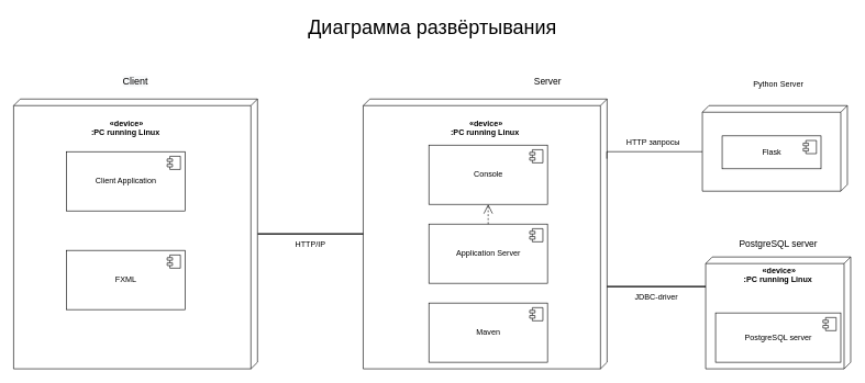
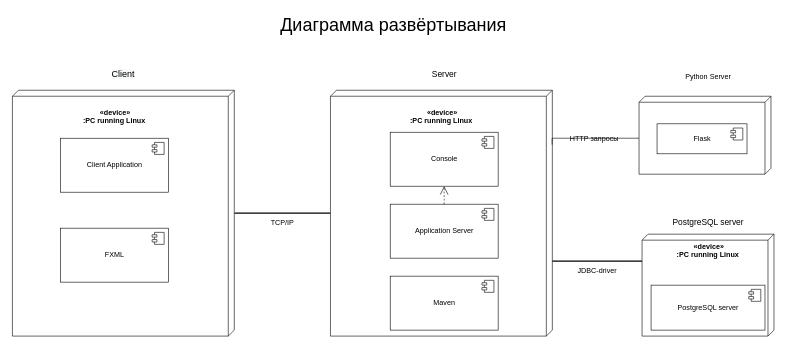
- <mxCell id="24" value="&lt;span style=&quot;font-size: 14px;&quot;&gt;Server&lt;/span&gt;" style="text;html=1;align=center;verticalAlign=middle;resizable=0;points=[];autosize=1;strokeColor=none;fillColor=none;fontSize=14;" parent="1" vertex="1"><mxGeometry x="800" y="113" width="60" height="20" as="geometry" /></mxCell>
+ <mxCell id="24" value="&lt;span style=&quot;font-size: 14px;&quot;&gt;Server&lt;/span&gt;" style="text;html=1;align=center;verticalAlign=middle;resizable=0;points=[];autosize=1;strokeColor=none;fillColor=none;fontSize=14;" parent="1" vertex="1"><mxGeometry x="710" y="113" width="60" height="20" as="geometry" /></mxCell>
- <mxCell id="31" value="HTTP запросы" style="text;html=1;align=center;verticalAlign=middle;resizable=0;points=[];autosize=1;" vertex="1" parent="1"><mxGeometry x="940" y="206" width="100" height="20" as="geometry" /></mxCell>
+ <mxCell id="31" value="HTTP запросы" style="text;html=1;align=center;verticalAlign=middle;resizable=0;points=[];autosize=1;" vertex="1" parent="1"><mxGeometry x="940" y="221" width="100" height="20" as="geometry" /></mxCell>
- <mxCell id="8" value="HTTP/IP" style="line;strokeWidth=2;html=1;" parent="1" vertex="1"><mxGeometry x="390.37" y="350" width="160" height="10" as="geometry" /></mxCell>
+ <mxCell id="8" value="TCP/IP" style="line;strokeWidth=2;html=1;" parent="1" vertex="1"><mxGeometry x="390.37" y="350" width="160" height="10" as="geometry" /></mxCell>
